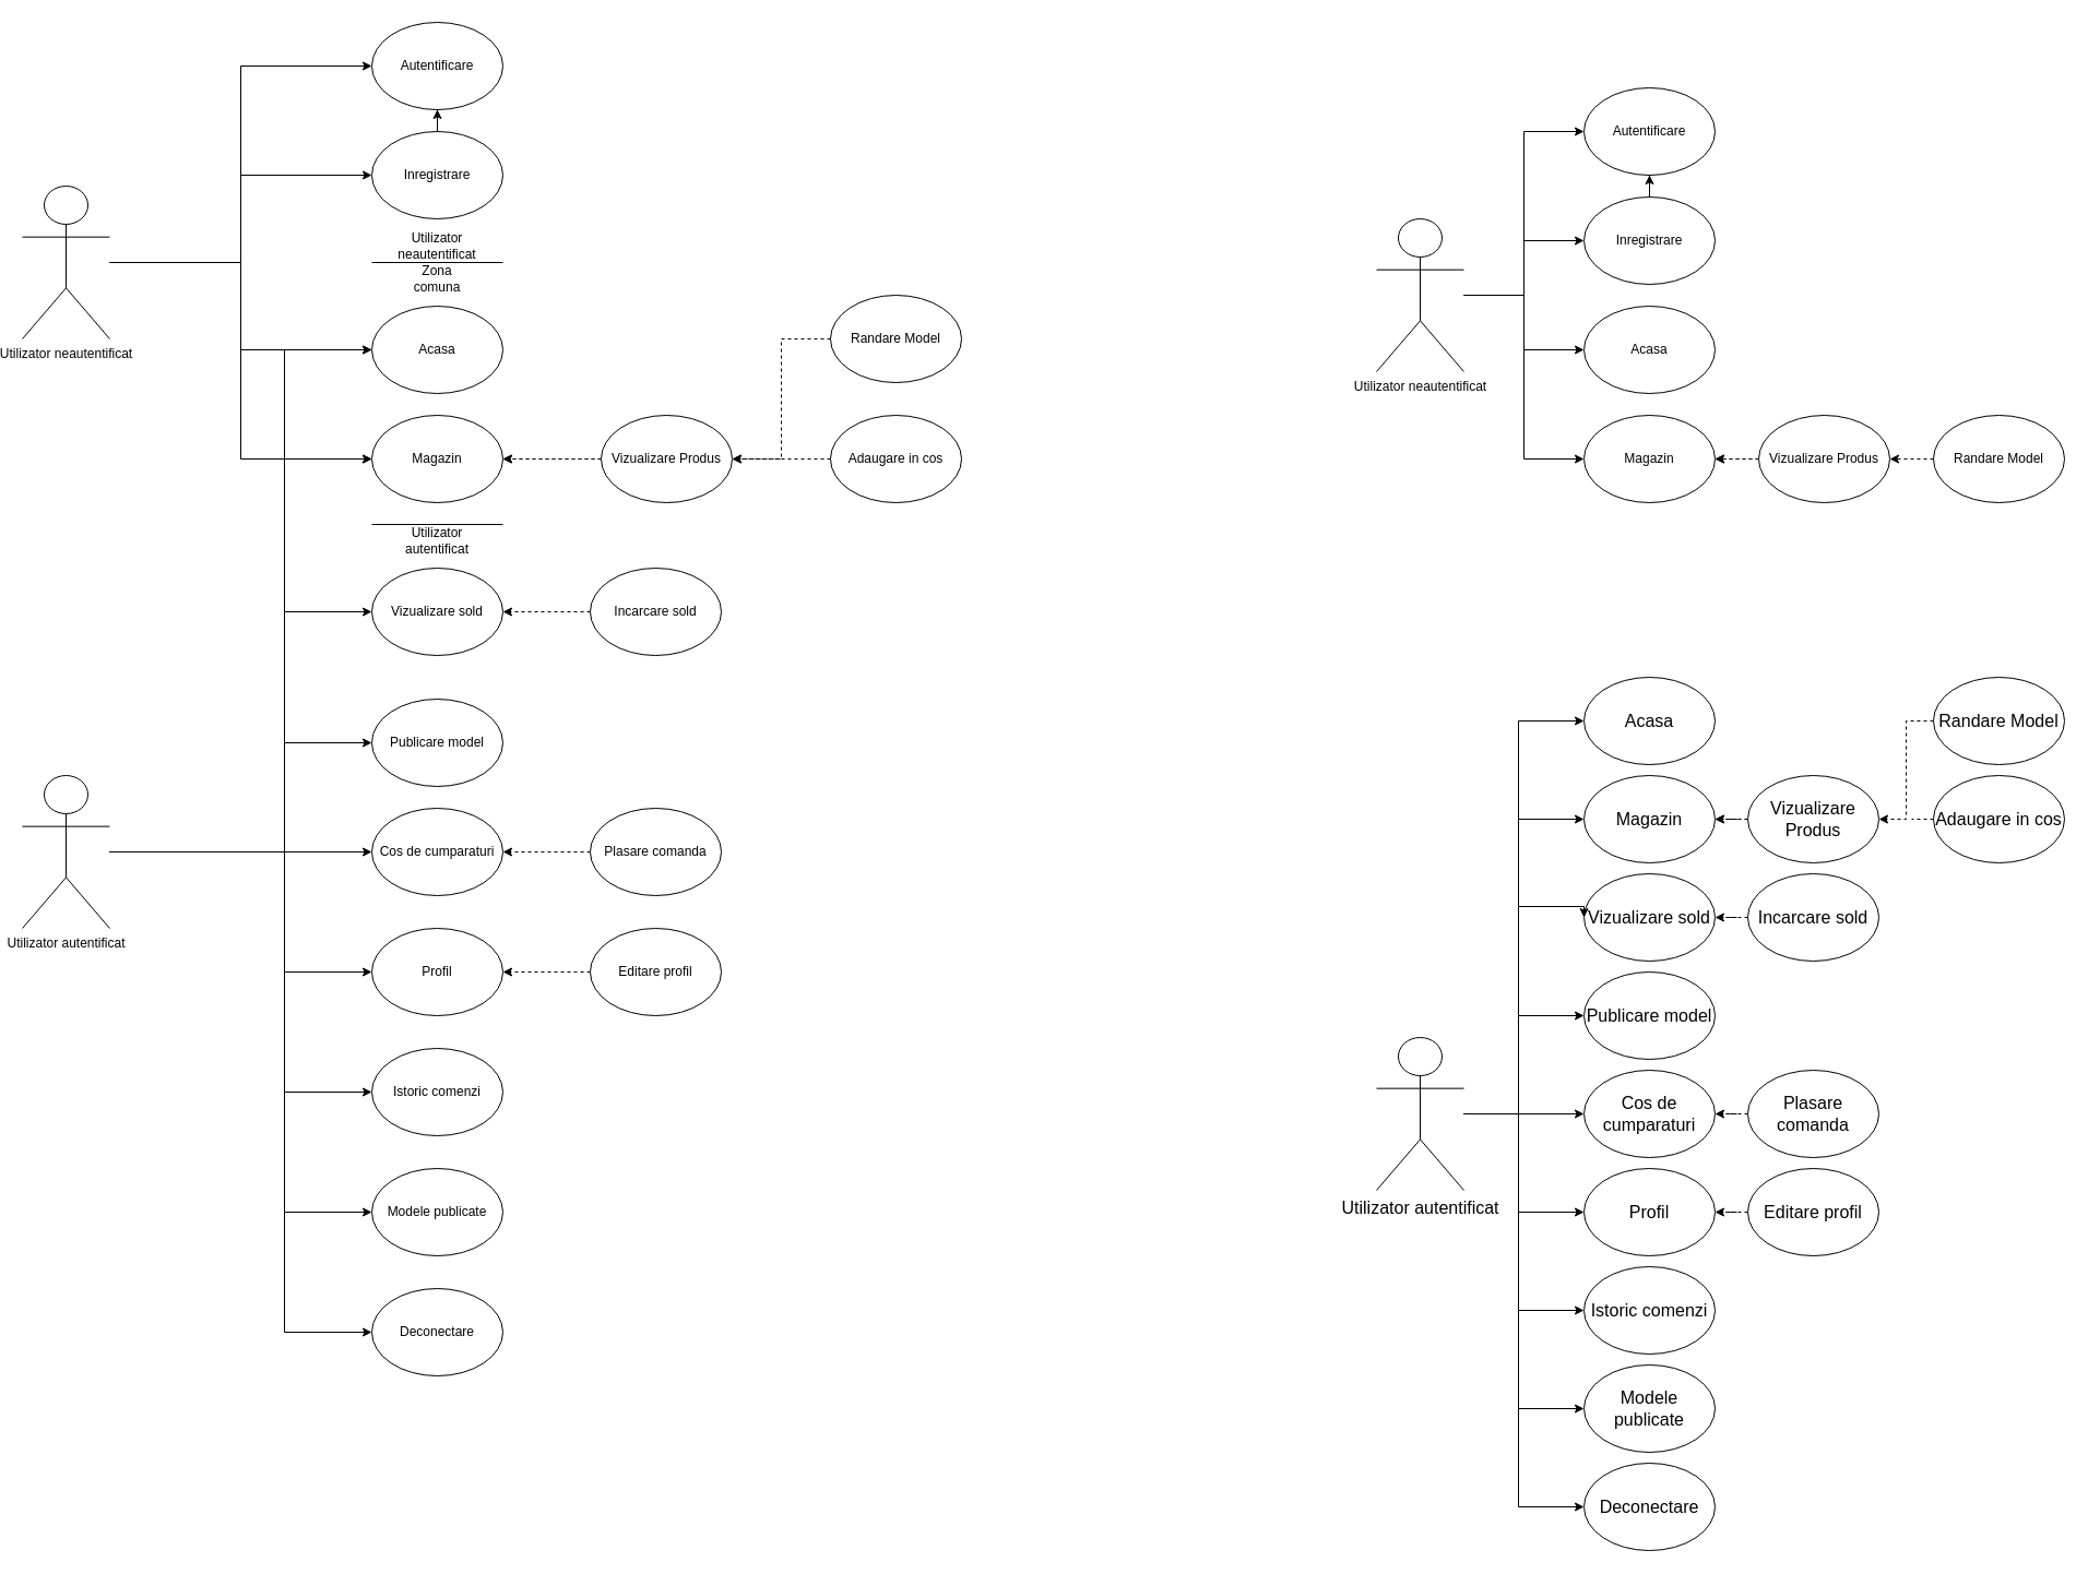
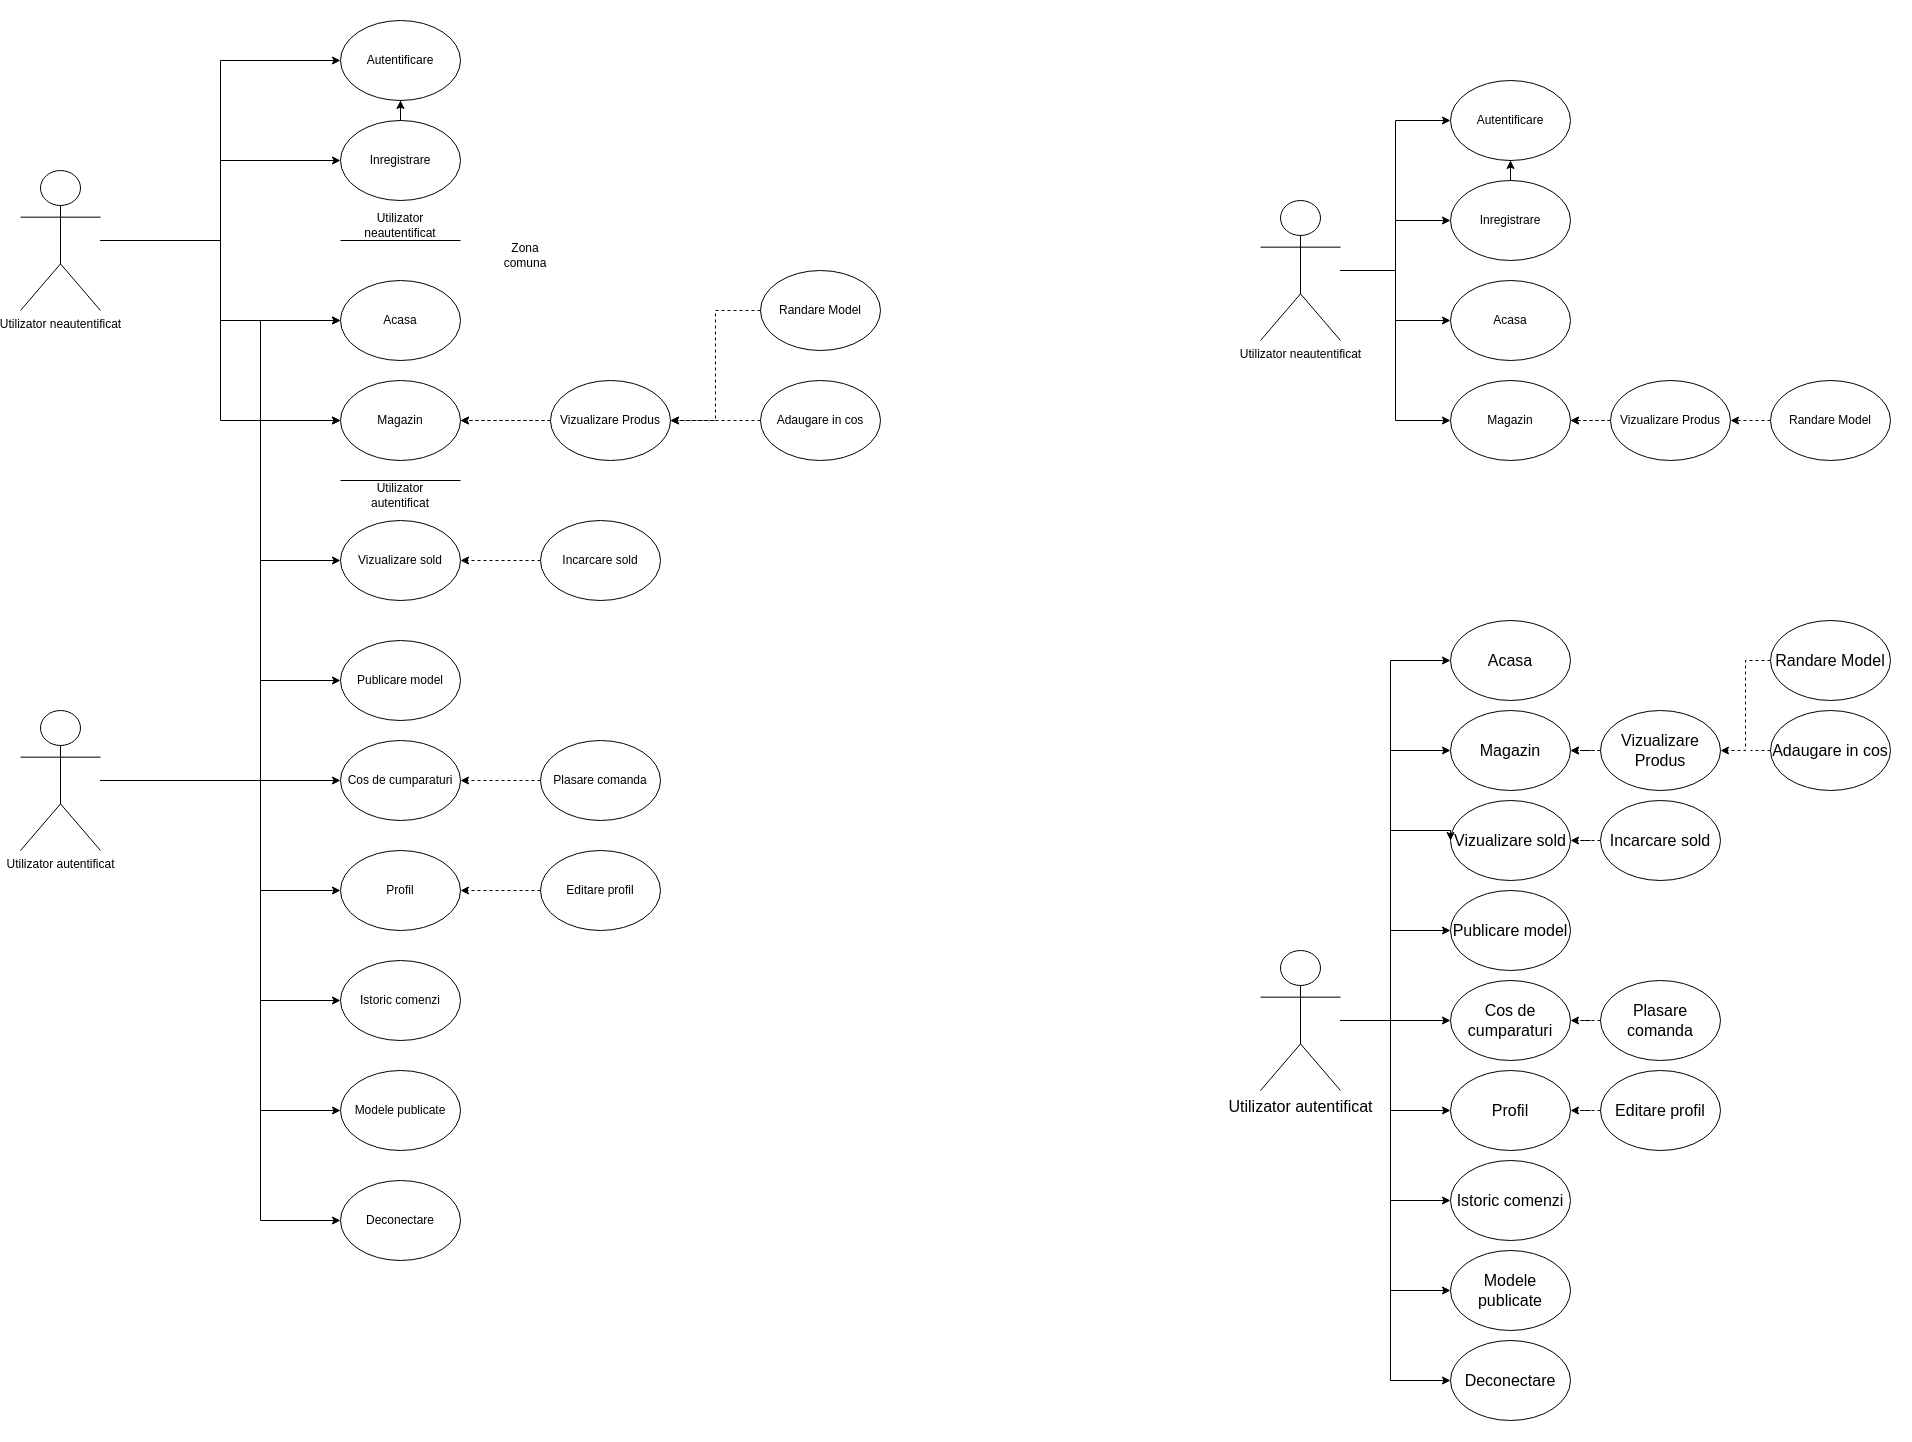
- <mxCell id="21" value="Zona comuna" style="text;html=1;strokeColor=none;fillColor=none;align=center;verticalAlign=middle;whiteSpace=wrap;rounded=0;" parent="1" vertex="1"><mxGeometry x="370" y="240" width="60" height="30" as="geometry" /></mxCell>
+ <mxCell id="21" value="Zona comuna" style="text;html=1;strokeColor=none;fillColor=none;align=center;verticalAlign=middle;whiteSpace=wrap;rounded=0;" parent="1" vertex="1"><mxGeometry x="495" y="240" width="60" height="30" as="geometry" /></mxCell>
